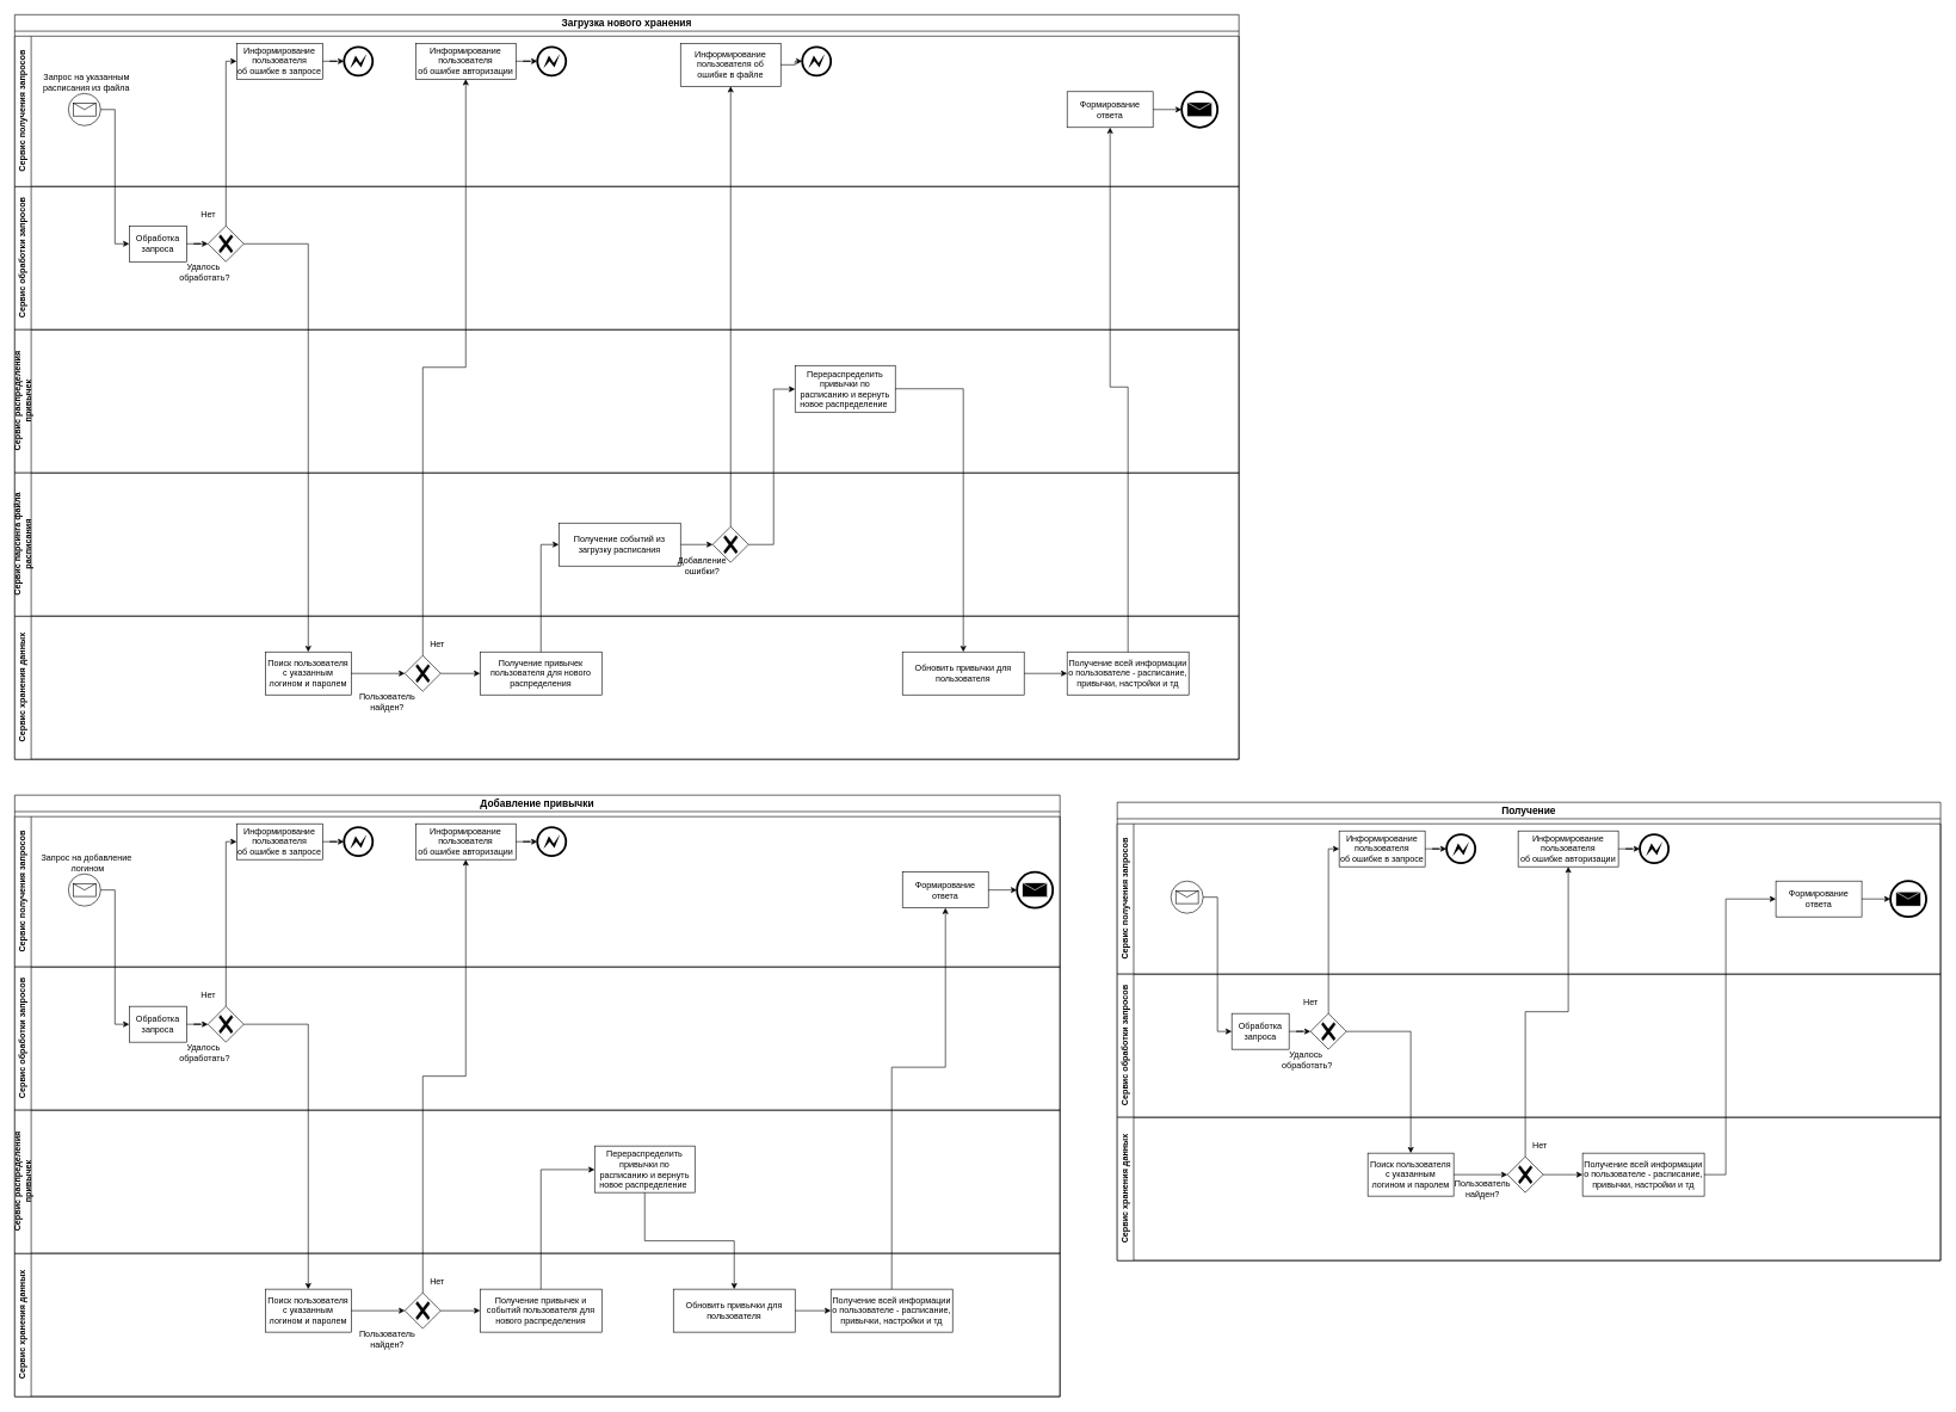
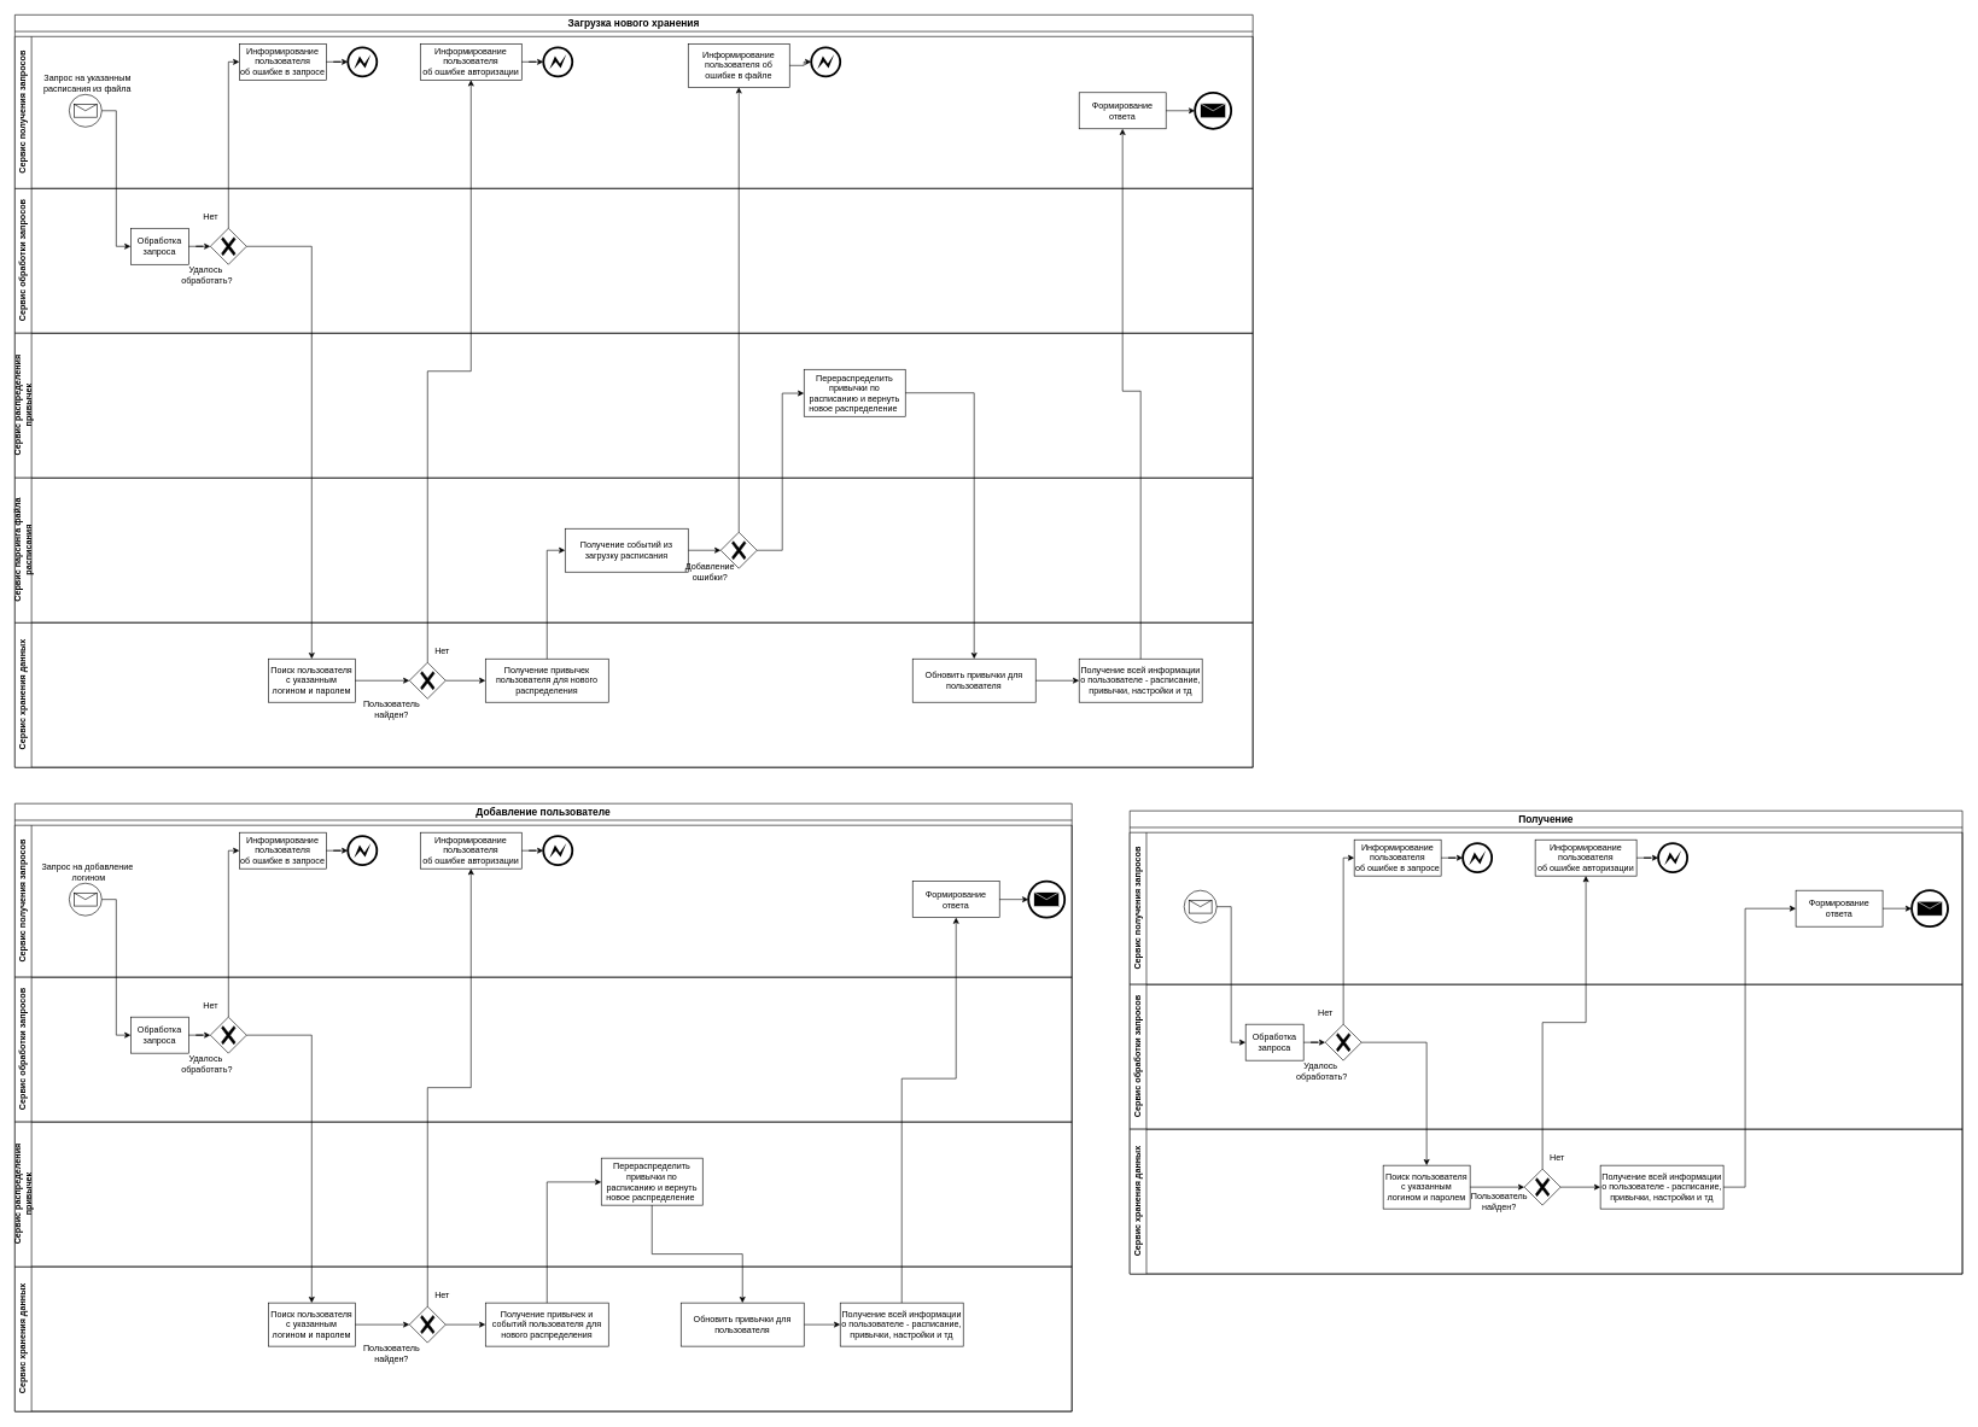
- <mxCell id="33" value="&lt;font style=&quot;font-size: 14px;&quot;&gt;Добавление привычки&lt;/font&gt;" style="swimlane;whiteSpace=wrap;html=1;" parent="1" vertex="1"><mxGeometry y="1110" width="1460" height="840" as="geometry" x="20" /></mxCell>
+ <mxCell id="33" value="&lt;font style=&quot;font-size: 14px;&quot;&gt;Добавление пользователе&lt;/font&gt;" style="swimlane;whiteSpace=wrap;html=1;" parent="1" vertex="1"><mxGeometry y="1110" width="1460" height="840" as="geometry" x="20" /></mxCell>
